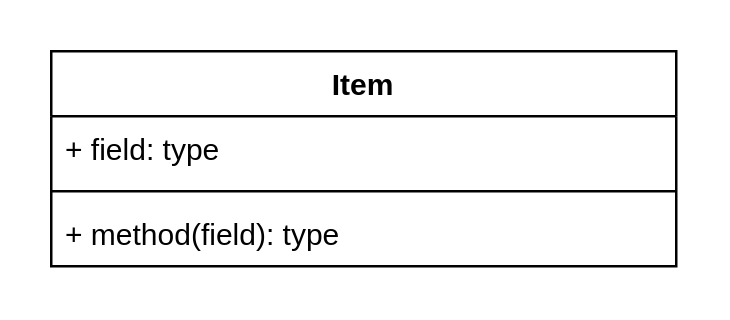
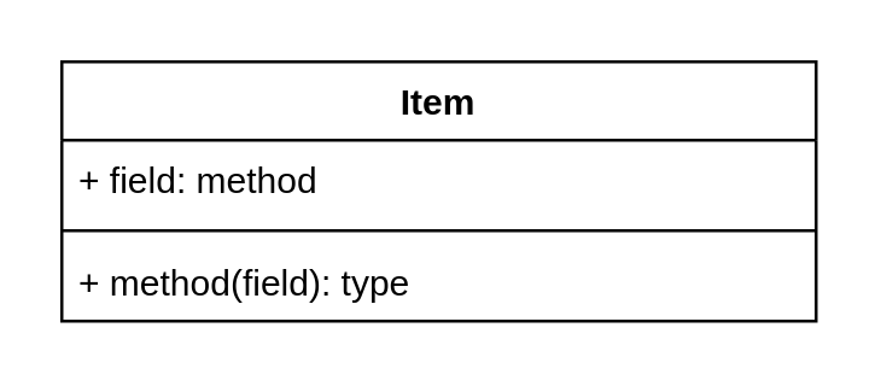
- <mxCell id="3" value="+ field: type" style="text;strokeColor=none;fillColor=none;align=left;verticalAlign=top;spacingLeft=4;spacingRight=4;overflow=hidden;rotatable=0;points=[[0,0.5],[1,0.5]];portConstraint=eastwest;whiteSpace=wrap;html=1;" vertex="1" parent="2"><mxGeometry y="26" width="250" height="26" as="geometry" /></mxCell>
+ <mxCell id="3" value="+ field: method" style="text;strokeColor=none;fillColor=none;align=left;verticalAlign=top;spacingLeft=4;spacingRight=4;overflow=hidden;rotatable=0;points=[[0,0.5],[1,0.5]];portConstraint=eastwest;whiteSpace=wrap;html=1;" vertex="1" parent="2"><mxGeometry y="26" width="250" height="26" as="geometry" /></mxCell>
